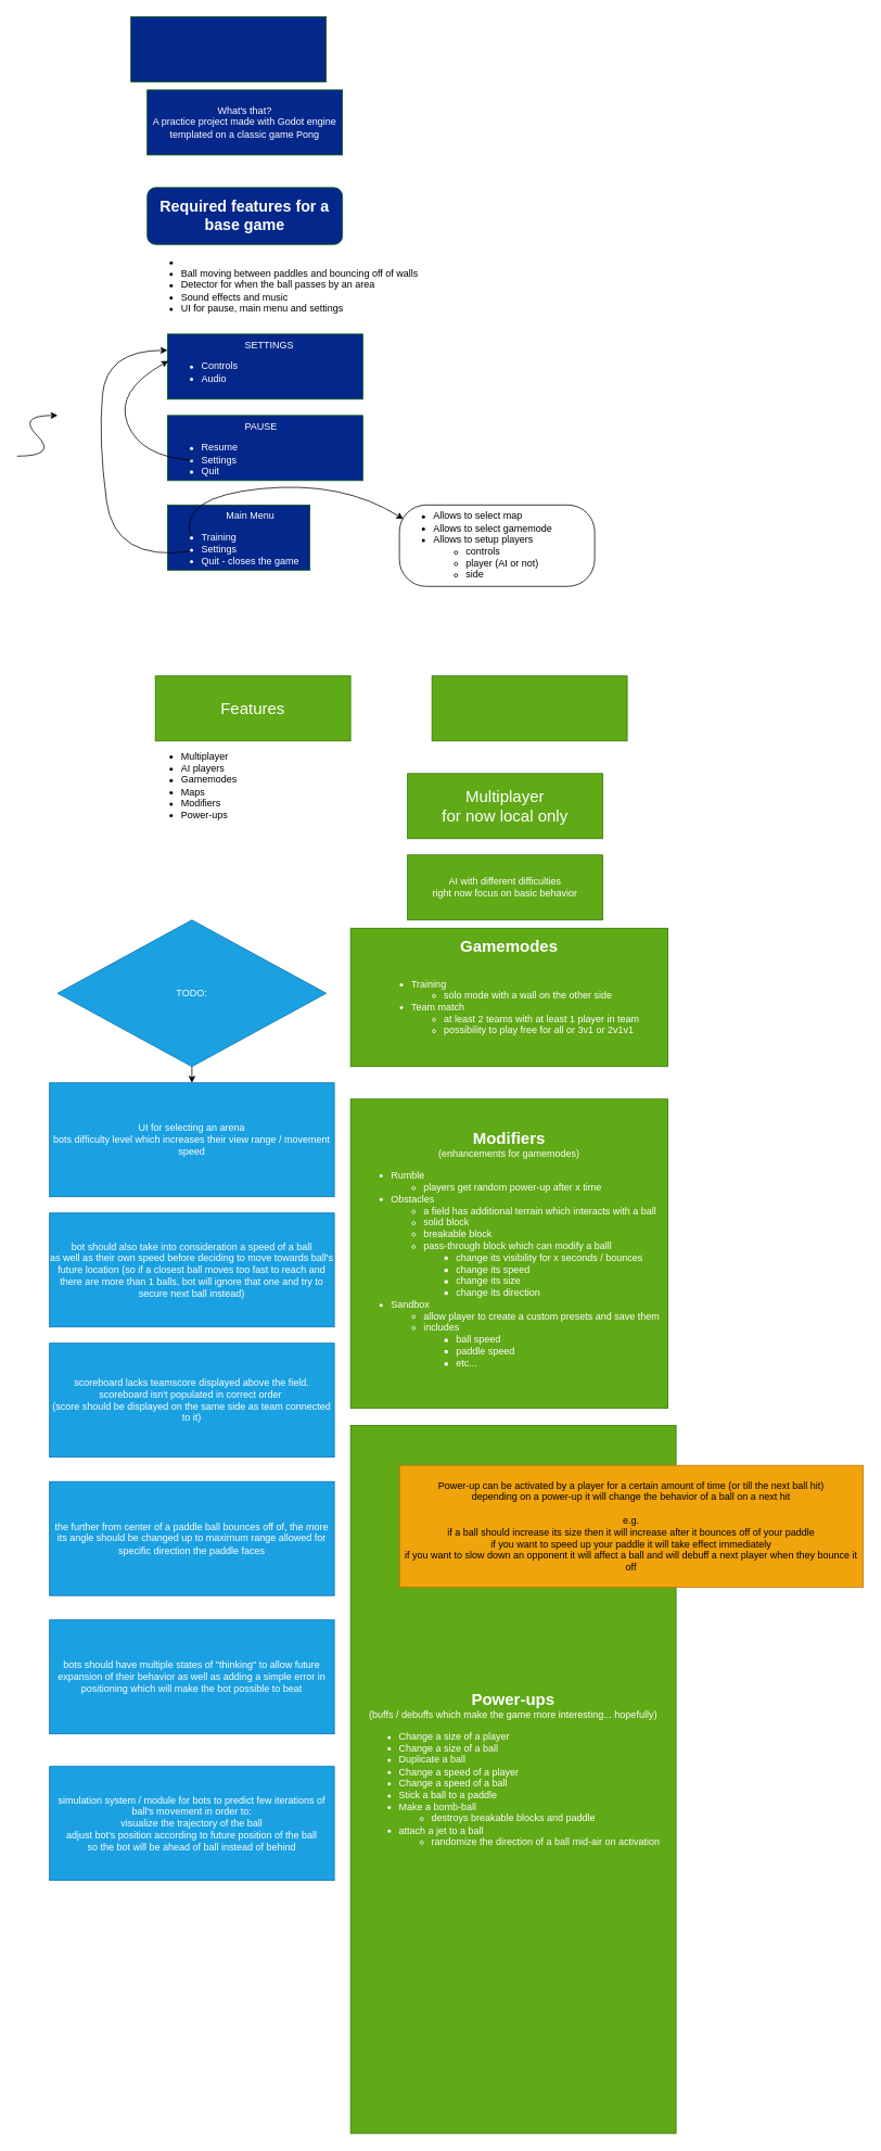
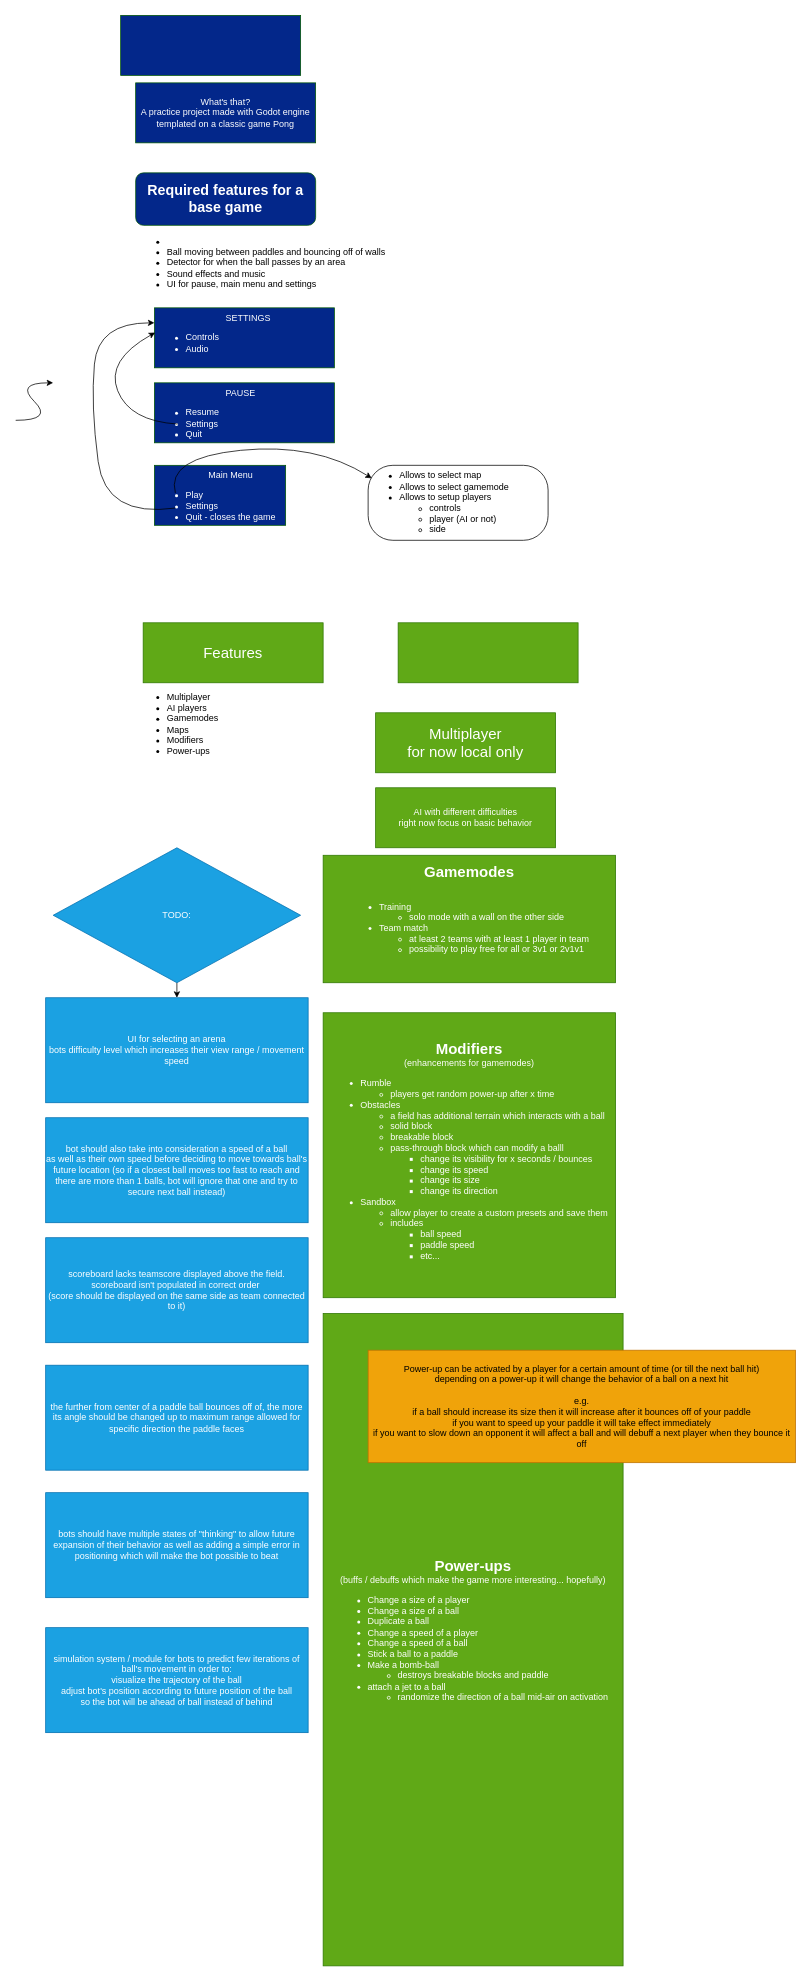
- <mxCell id="8" value="&lt;div style=&quot;line-height: 120%; padding-left: 40px;&quot;&gt;&lt;div style=&quot;text-align: center; line-height: 120%;&quot;&gt;&lt;span style=&quot;background-color: initial;&quot;&gt;Main Menu&lt;/span&gt;&lt;br&gt;&lt;/div&gt;&lt;div style=&quot;line-height: 0%;&quot;&gt;&lt;br&gt;&lt;/div&gt;&lt;div style=&quot;line-height: 120%;&quot;&gt;&lt;ul style=&quot;padding-left: 0px; line-height: 120%;&quot;&gt;&lt;li&gt;Training&lt;/li&gt;&lt;li&gt;Settings&lt;/li&gt;&lt;li&gt;Quit - closes the game&lt;/li&gt;&lt;/ul&gt;&lt;/div&gt;&lt;/div&gt;" style="rounded=0;whiteSpace=wrap;html=1;fillColor=#03278A;strokeColor=#005700;fontColor=#ffffff;align=left;verticalAlign=top;" parent="1" vertex="1"><mxGeometry x="205" y="620" width="175" height="80" as="geometry" /></mxCell>
+ <mxCell id="8" value="&lt;div style=&quot;line-height: 120%; padding-left: 40px;&quot;&gt;&lt;div style=&quot;text-align: center; line-height: 120%;&quot;&gt;&lt;span style=&quot;background-color: initial;&quot;&gt;Main Menu&lt;/span&gt;&lt;br&gt;&lt;/div&gt;&lt;div style=&quot;line-height: 0%;&quot;&gt;&lt;br&gt;&lt;/div&gt;&lt;div style=&quot;line-height: 120%;&quot;&gt;&lt;ul style=&quot;padding-left: 0px; line-height: 120%;&quot;&gt;&lt;li&gt;Play&lt;/li&gt;&lt;li&gt;Settings&lt;/li&gt;&lt;li&gt;Quit - closes the game&lt;/li&gt;&lt;/ul&gt;&lt;/div&gt;&lt;/div&gt;" style="rounded=0;whiteSpace=wrap;html=1;fillColor=#03278A;strokeColor=#005700;fontColor=#ffffff;align=left;verticalAlign=top;" parent="1" vertex="1"><mxGeometry x="205" y="620" width="175" height="80" as="geometry" /></mxCell>
